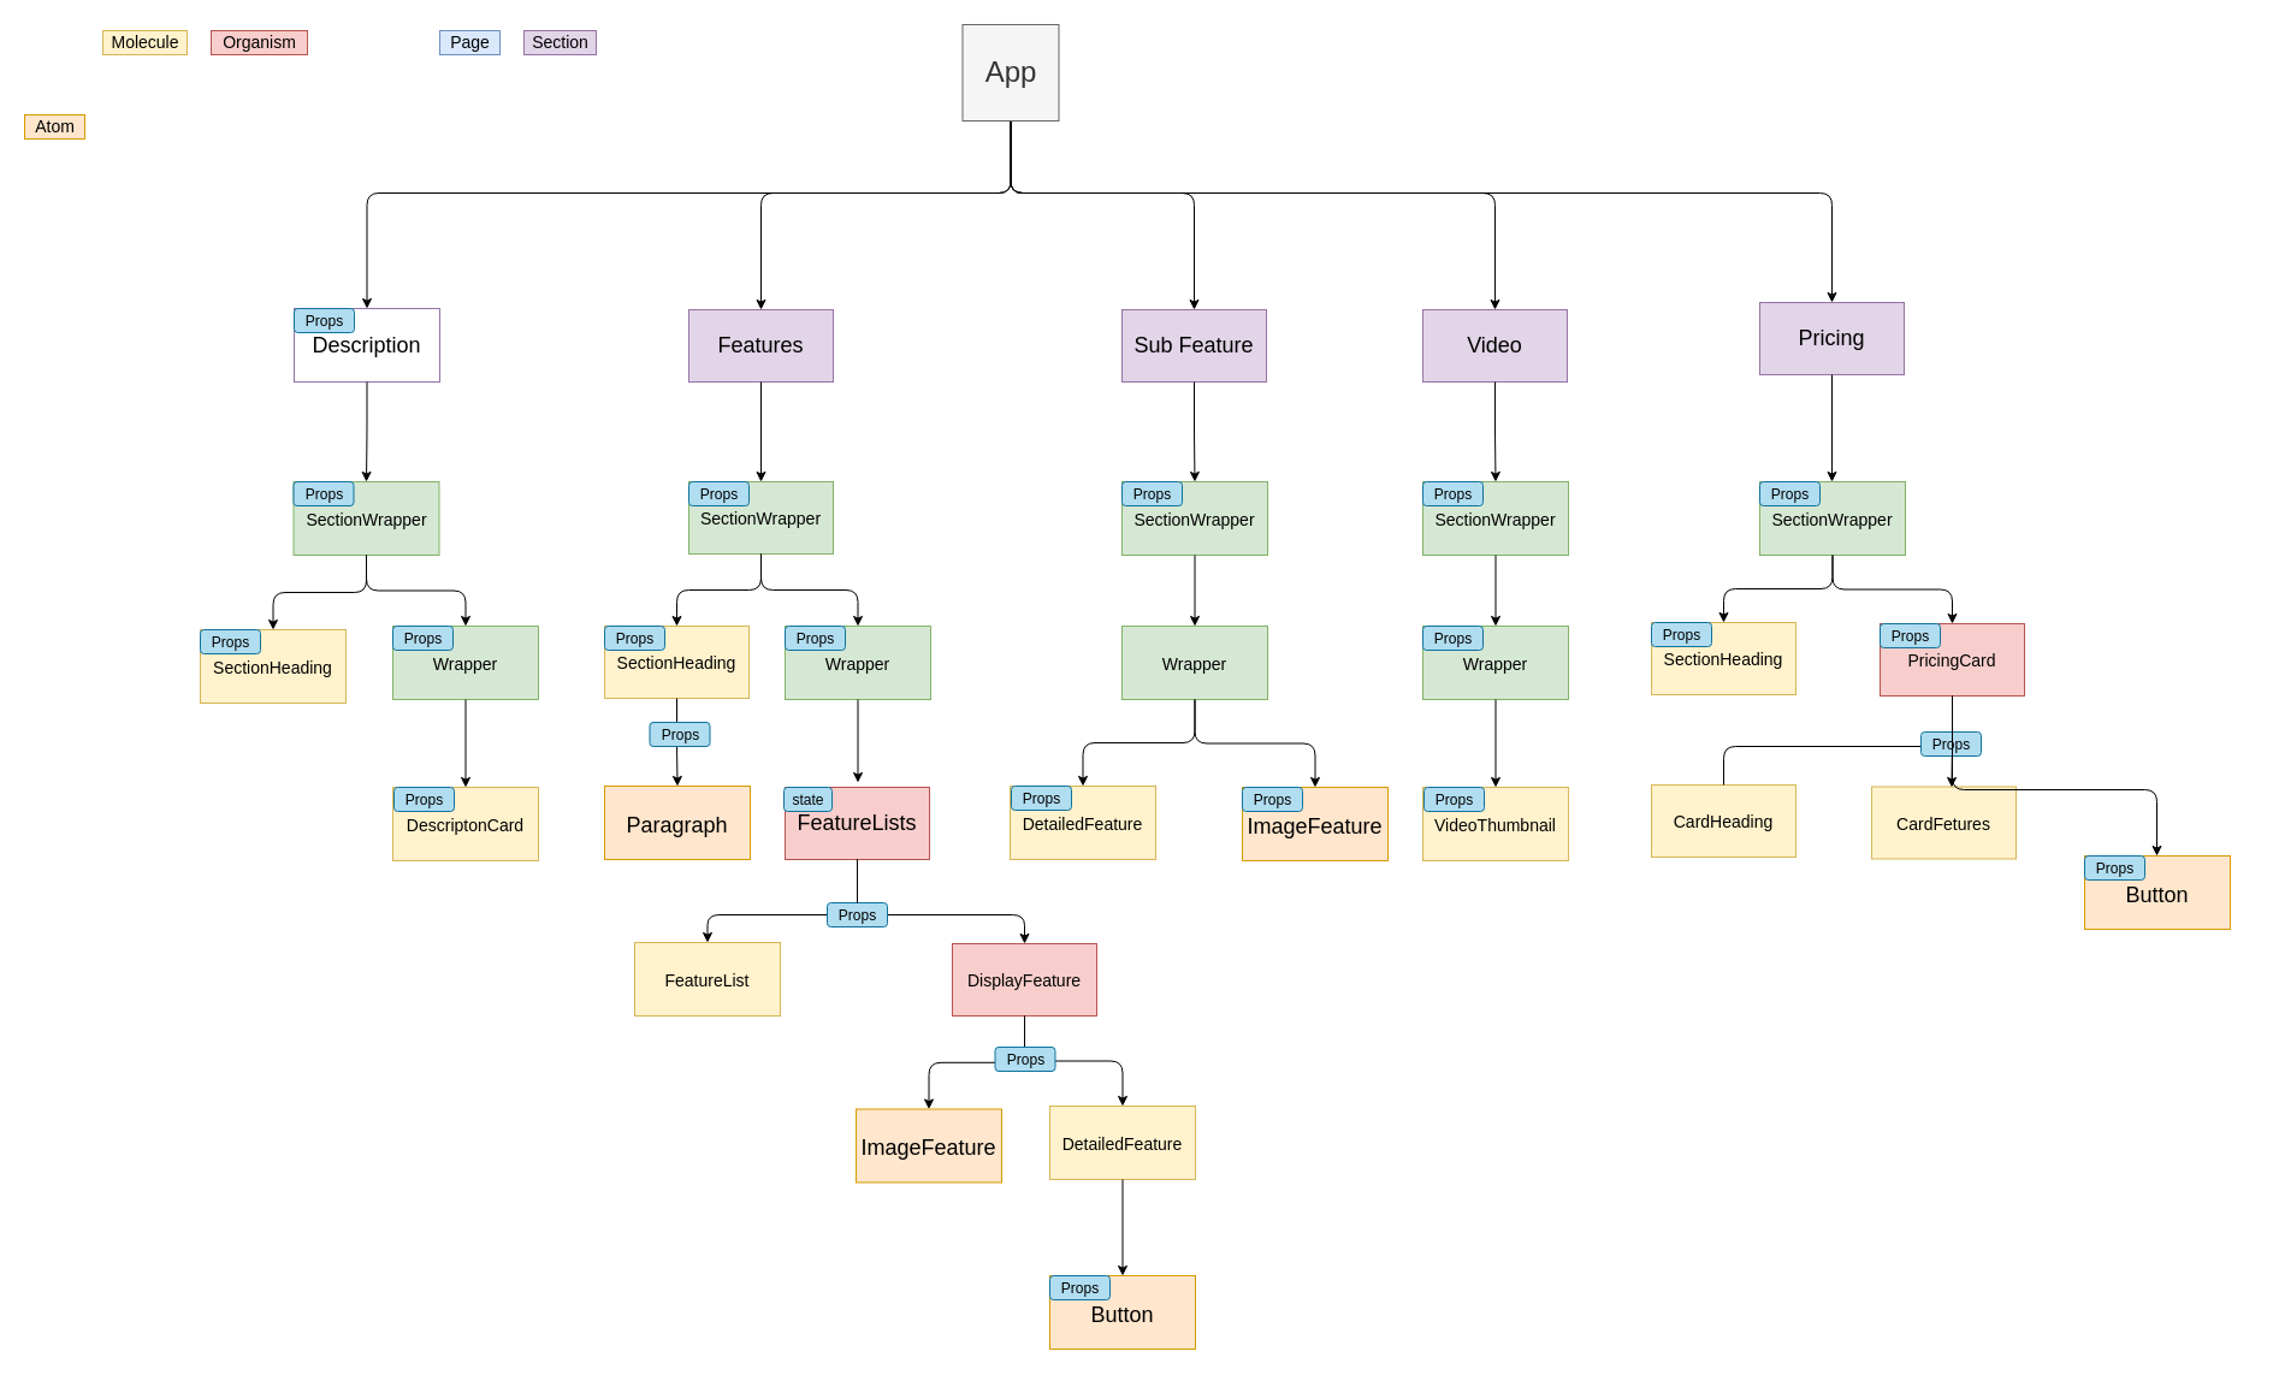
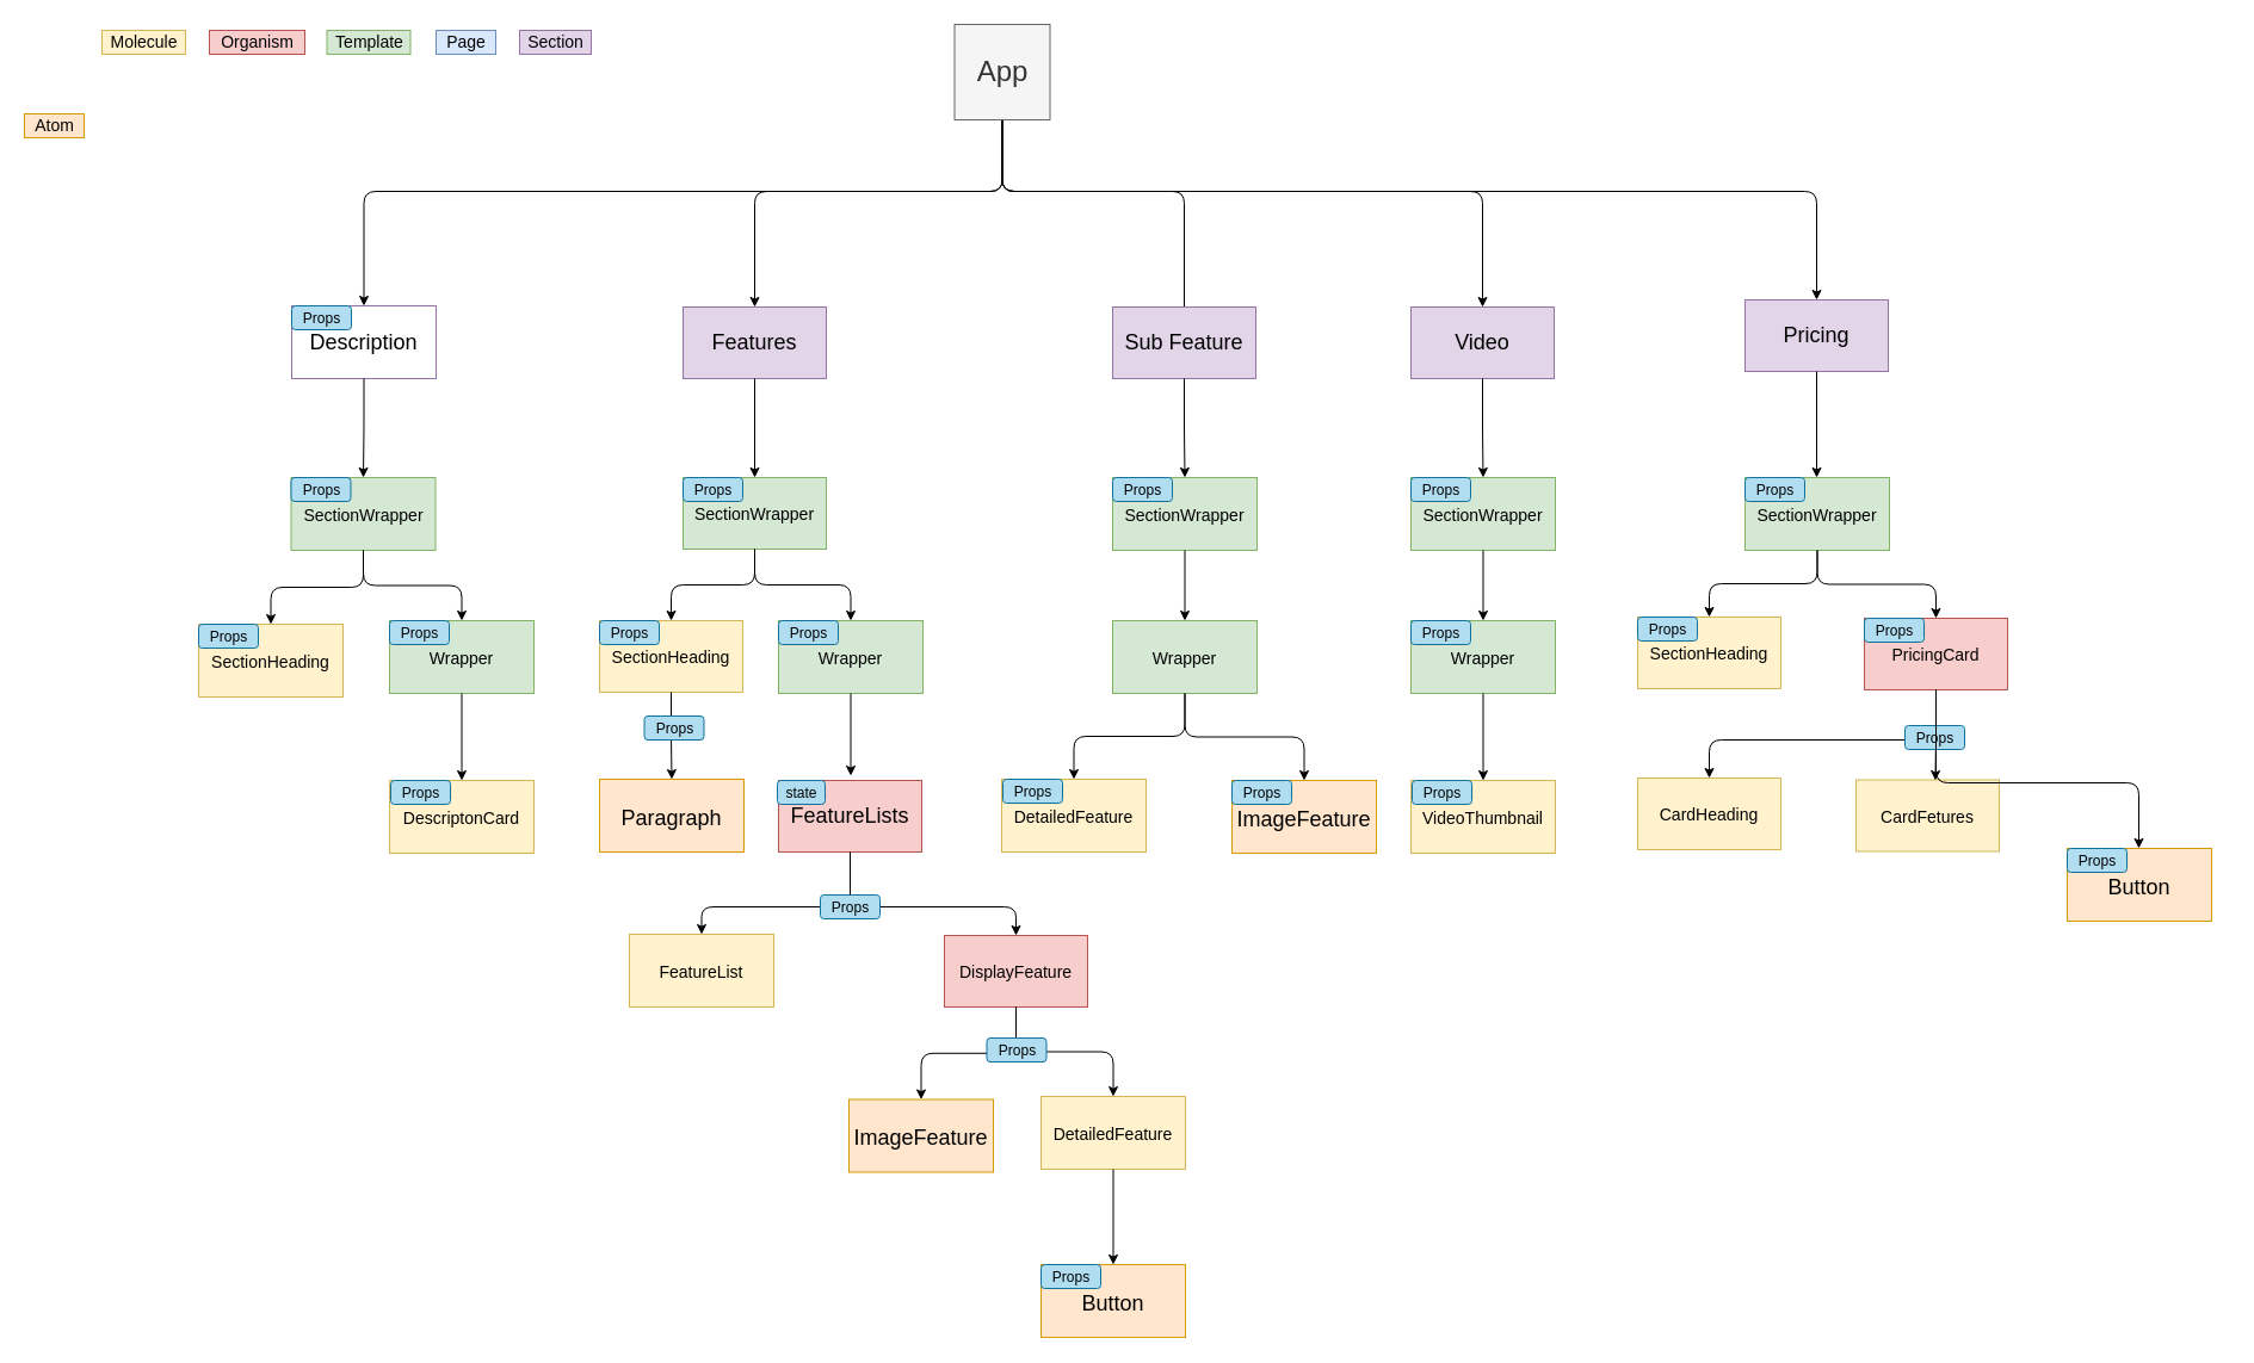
+ <mxCell id="95" value="Template" style="text;html=1;align=center;verticalAlign=middle;resizable=0;points=[];autosize=1;strokeColor=#82b366;fillColor=#d5e8d4;fontSize=14;" vertex="1" parent="1"><mxGeometry x="273.5" y="25" width="70" height="20" as="geometry" /></mxCell>
- <mxCell id="5" style="edgeStyle=orthogonalEdgeStyle;rounded=1;jumpStyle=none;orthogonalLoop=1;jettySize=auto;html=1;shadow=0;fontSize=18;fontColor=#000000;elbow=vertical;" edge="1" parent="1" source="7" target="16"><mxGeometry relative="1" as="geometry"><Array as="points"><mxPoint x="840" y="160" /><mxPoint x="992" y="160" /></Array></mxGeometry></mxCell>
+ <mxCell id="5" style="edgeStyle=orthogonalEdgeStyle;rounded=1;jumpStyle=none;orthogonalLoop=1;jettySize=auto;html=1;shadow=0;fontSize=18;fontColor=#000000;elbow=vertical;endArrow=none;" edge="1" parent="1" source="7" target="16"><mxGeometry relative="1" as="geometry"><Array as="points"><mxPoint x="840" y="160" /><mxPoint x="992" y="160" /></Array></mxGeometry></mxCell>
- <mxCell id="157" style="edgeStyle=orthogonalEdgeStyle;rounded=1;jumpStyle=none;orthogonalLoop=1;jettySize=auto;html=1;entryX=0.5;entryY=0;entryDx=0;entryDy=0;shadow=0;fontSize=14;fontColor=#000000;elbow=vertical;endArrow=none;" edge="1" parent="1" source="144" target="150"><mxGeometry relative="1" as="geometry"><Array as="points"><mxPoint x="1622" y="620" /><mxPoint x="1432" y="620" /></Array></mxGeometry></mxCell>
+ <mxCell id="157" style="edgeStyle=orthogonalEdgeStyle;rounded=1;jumpStyle=none;orthogonalLoop=1;jettySize=auto;html=1;entryX=0.5;entryY=0;entryDx=0;entryDy=0;shadow=0;fontSize=14;fontColor=#000000;elbow=vertical;" edge="1" parent="1" source="144" target="150"><mxGeometry relative="1" as="geometry"><Array as="points"><mxPoint x="1622" y="620" /><mxPoint x="1432" y="620" /></Array></mxGeometry></mxCell>
